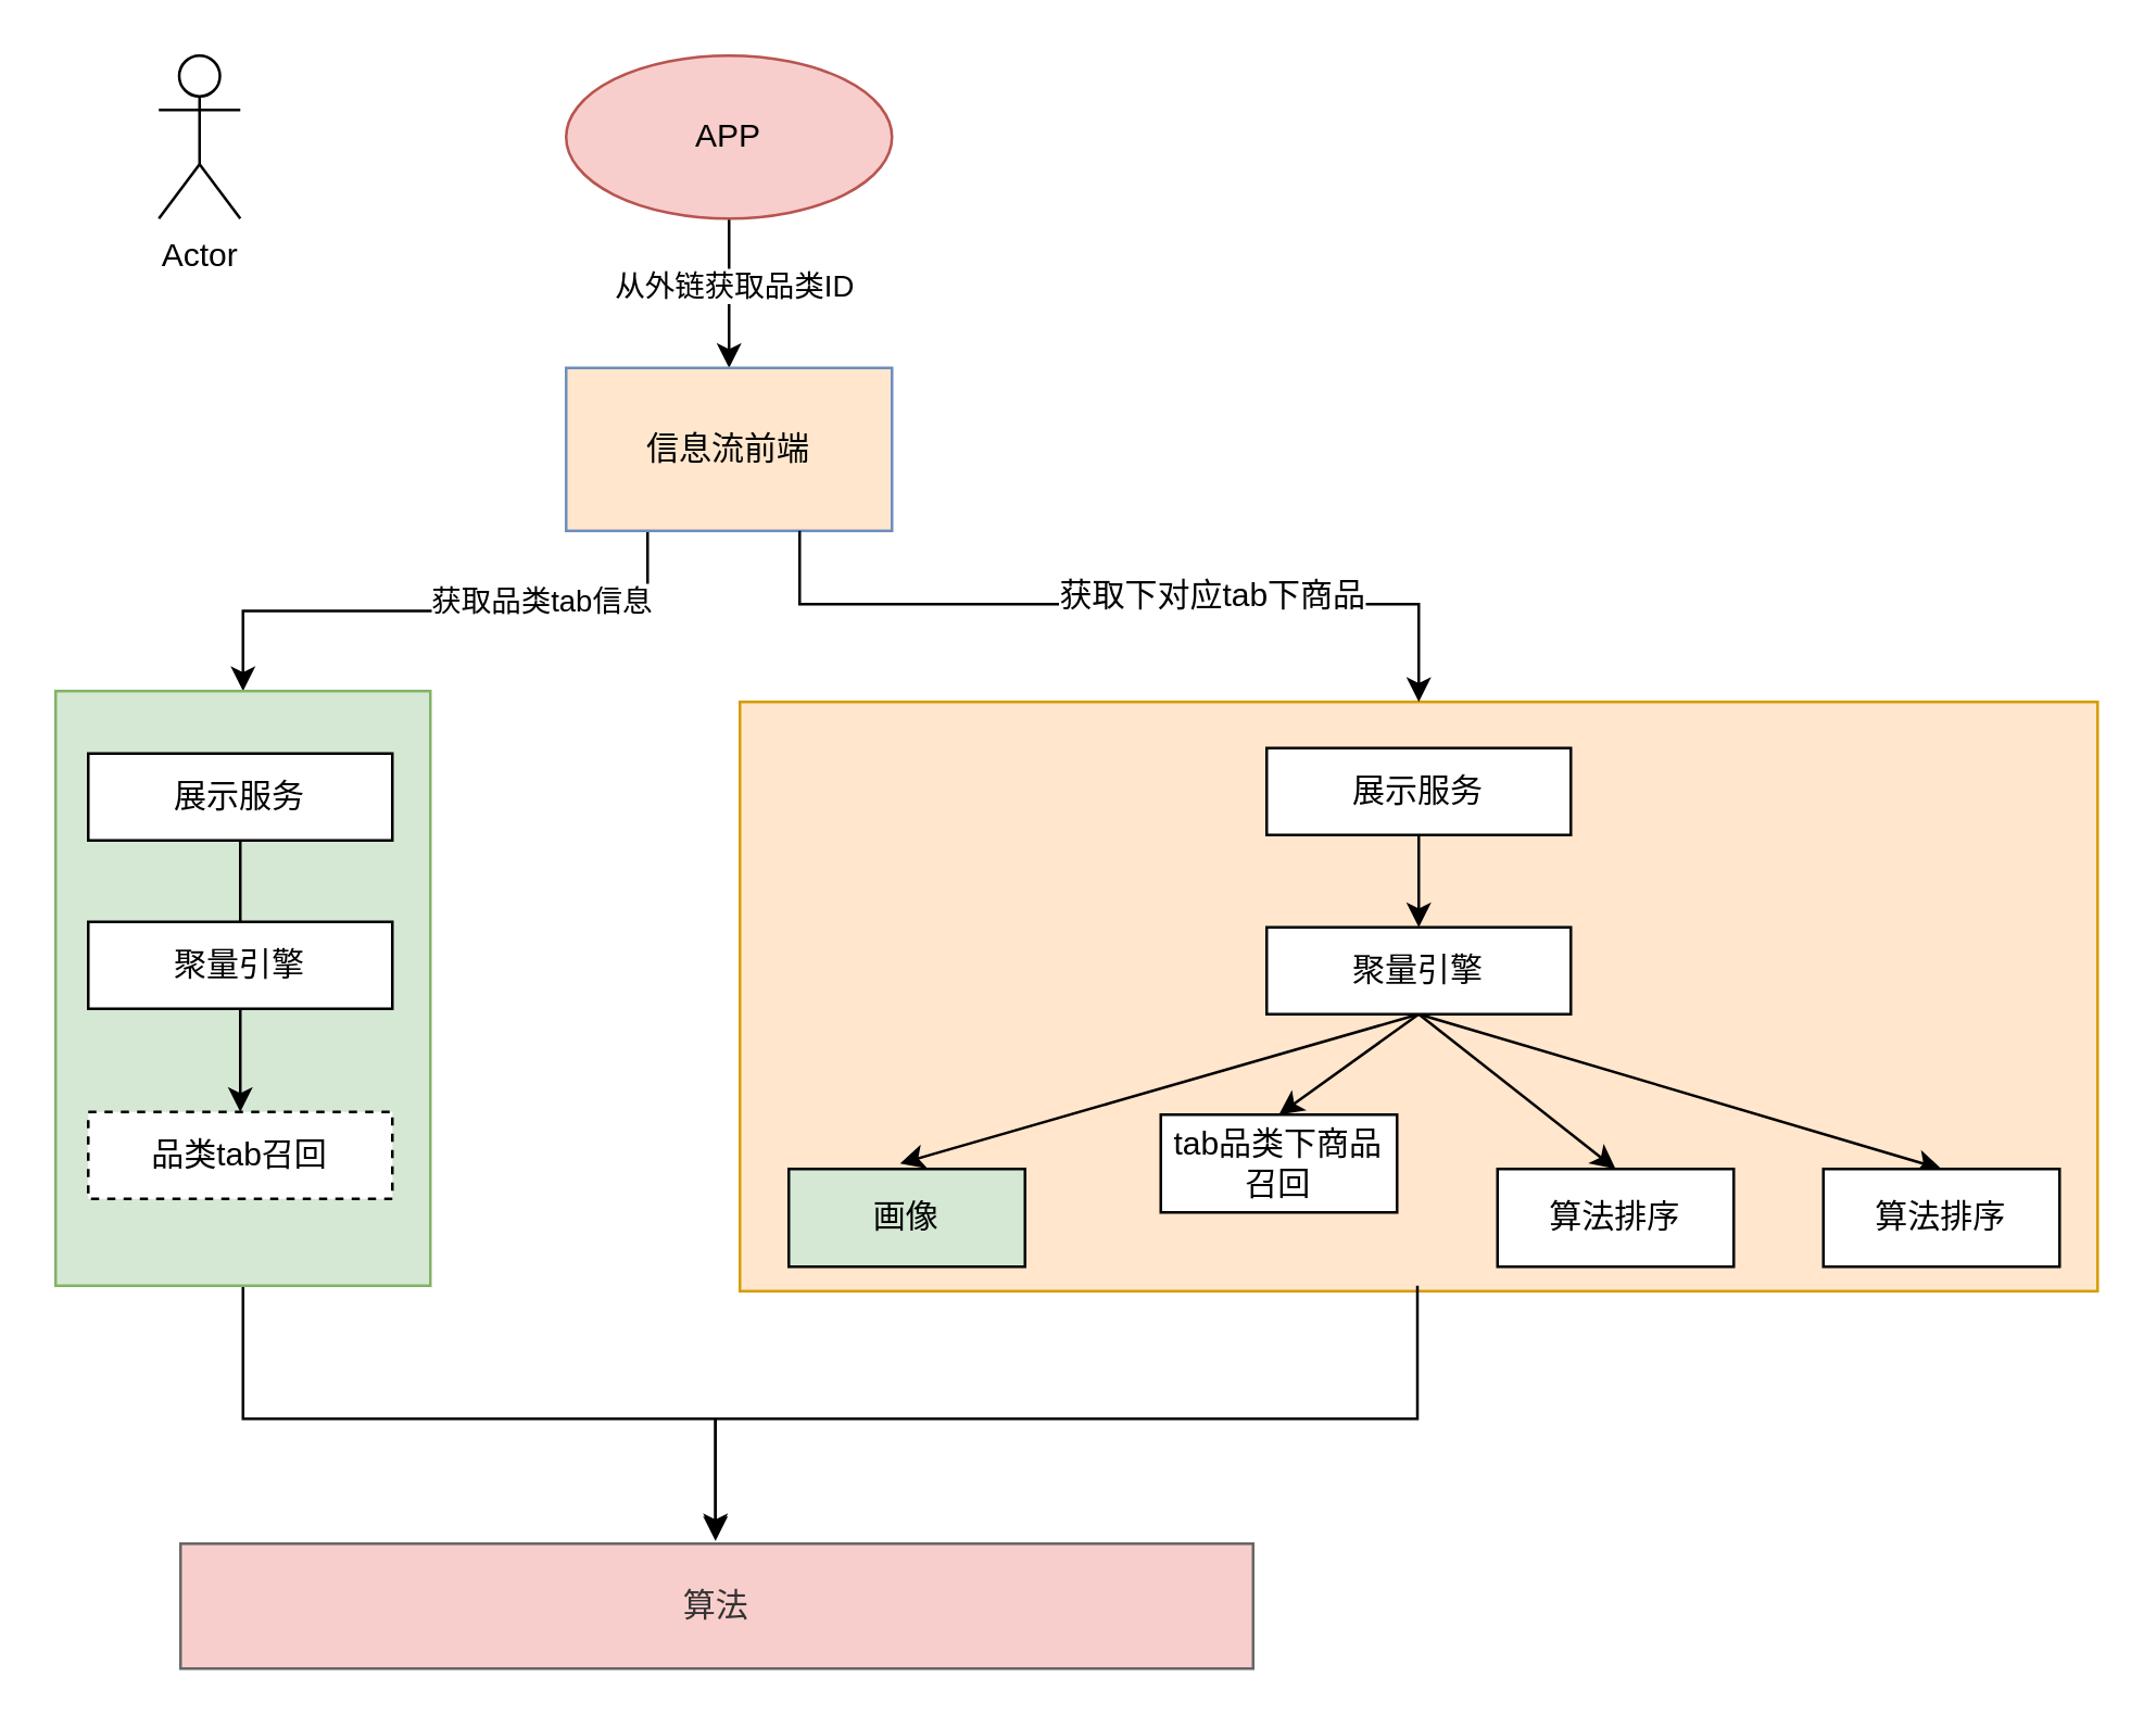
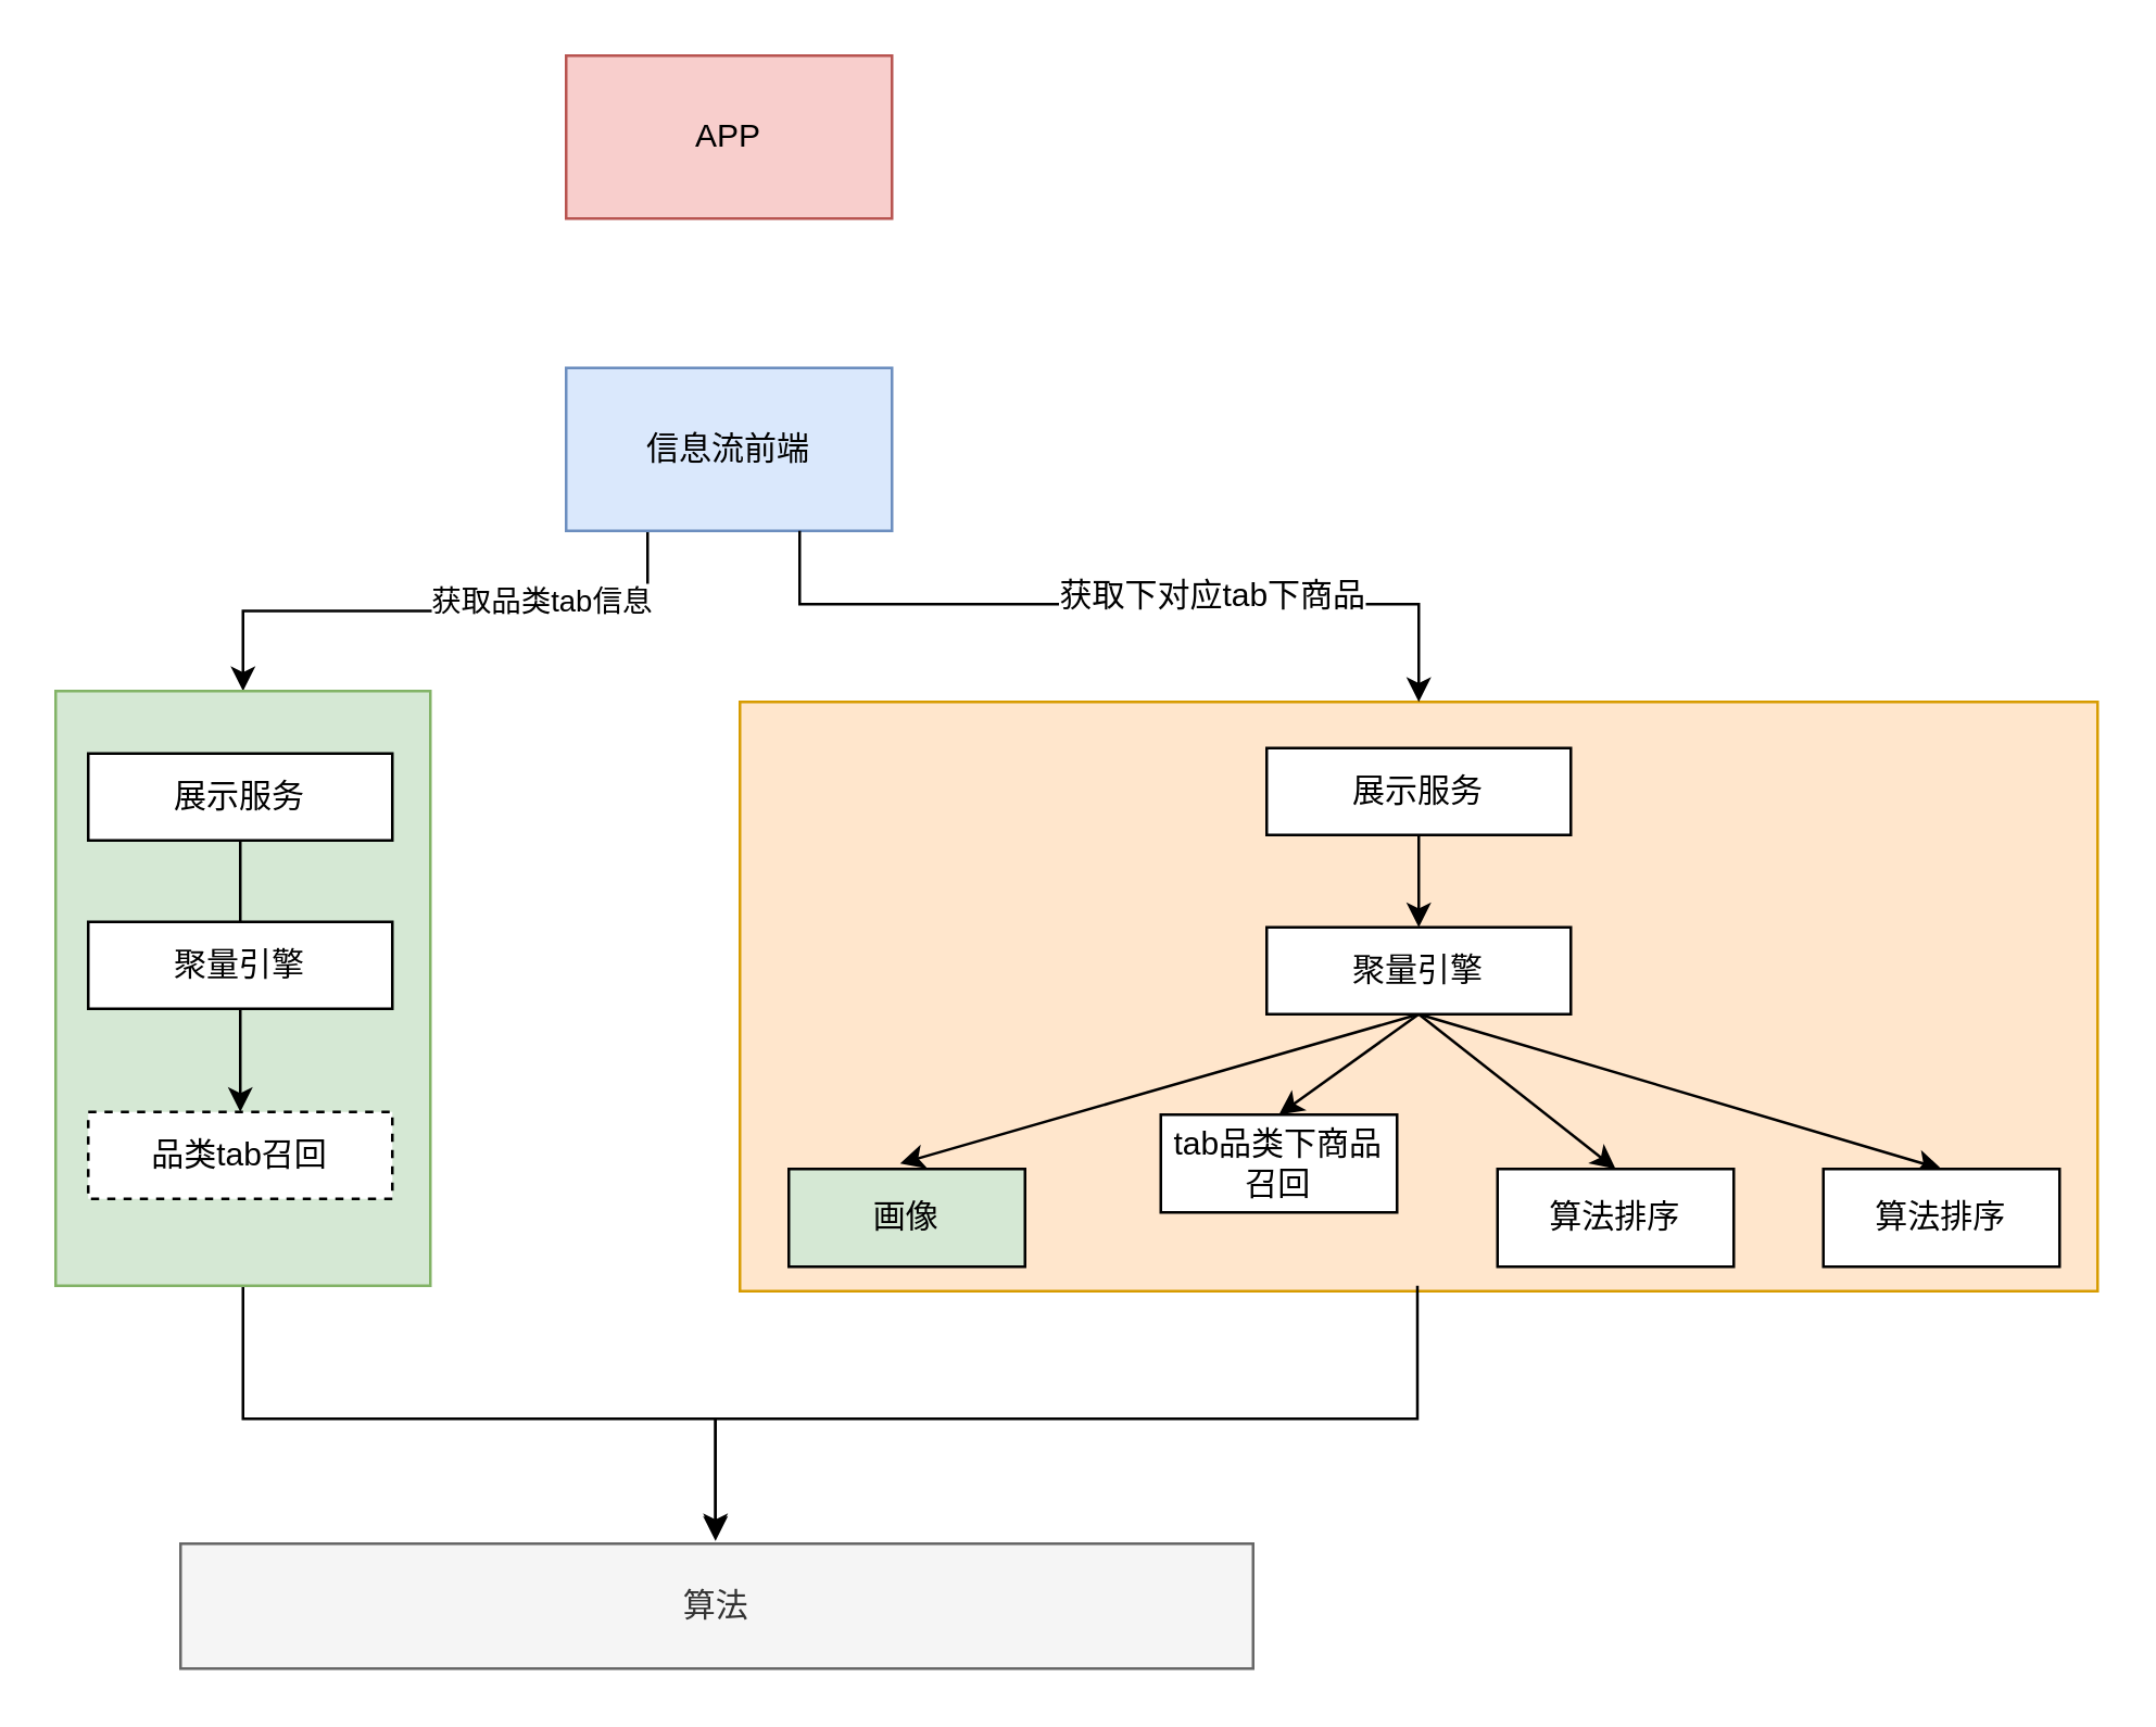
- <mxCell id="6" value="Actor" style="shape=umlActor;verticalLabelPosition=bottom;verticalAlign=top;html=1;outlineConnect=0;" parent="1" vertex="1"><mxGeometry x="58" y="20" width="30" height="60" as="geometry" /></mxCell>
- <mxCell id="5" value="APP" style="ellipse;whiteSpace=wrap;html=1;fillColor=#f8cecc;strokeColor=#b85450;" parent="1" vertex="1"><mxGeometry x="208" y="20" width="120" height="60" as="geometry" /></mxCell>
+ <mxCell id="5" value="APP" style="rounded=0;whiteSpace=wrap;html=1;fillColor=#f8cecc;strokeColor=#b85450;" parent="1" vertex="1"><mxGeometry x="208" y="20" width="120" height="60" as="geometry" /></mxCell>
- <mxCell id="3" value="" style="edgeStyle=orthogonalEdgeStyle;rounded=0;orthogonalLoop=1;jettySize=auto;html=1;" parent="1" source="5" target="9" edge="1"><mxGeometry relative="1" as="geometry" /></mxCell>
- <mxCell id="4" value="从外链获取品类ID" style="edgeLabel;html=1;align=center;verticalAlign=middle;resizable=0;points=[];" parent="3" vertex="1" connectable="0"><mxGeometry x="-0.167" y="1" relative="1" as="geometry"><mxPoint y="1" as="offset" /></mxGeometry></mxCell>
- <mxCell id="9" value="信息流前端" style="rounded=0;whiteSpace=wrap;html=1;fillColor=#ffe6cc;strokeColor=#6c8ebf;" parent="1" vertex="1"><mxGeometry x="208" y="135" width="120" height="60" as="geometry" /></mxCell>
+ <mxCell id="9" value="信息流前端" style="rounded=0;whiteSpace=wrap;html=1;fillColor=#dae8fc;strokeColor=#6c8ebf;" parent="1" vertex="1"><mxGeometry x="208" y="135" width="120" height="60" as="geometry" /></mxCell>
- <mxCell id="13" value="算法" style="rounded=0;whiteSpace=wrap;html=1;fillColor=#f8cecc;fontColor=#333333;strokeColor=#666666;" parent="1" vertex="1"><mxGeometry x="66" y="568" width="395" height="46" as="geometry" /></mxCell>
+ <mxCell id="13" value="算法" style="rounded=0;whiteSpace=wrap;html=1;fillColor=#f5f5f5;fontColor=#333333;strokeColor=#666666;" parent="1" vertex="1"><mxGeometry x="66" y="568" width="395" height="46" as="geometry" /></mxCell>
